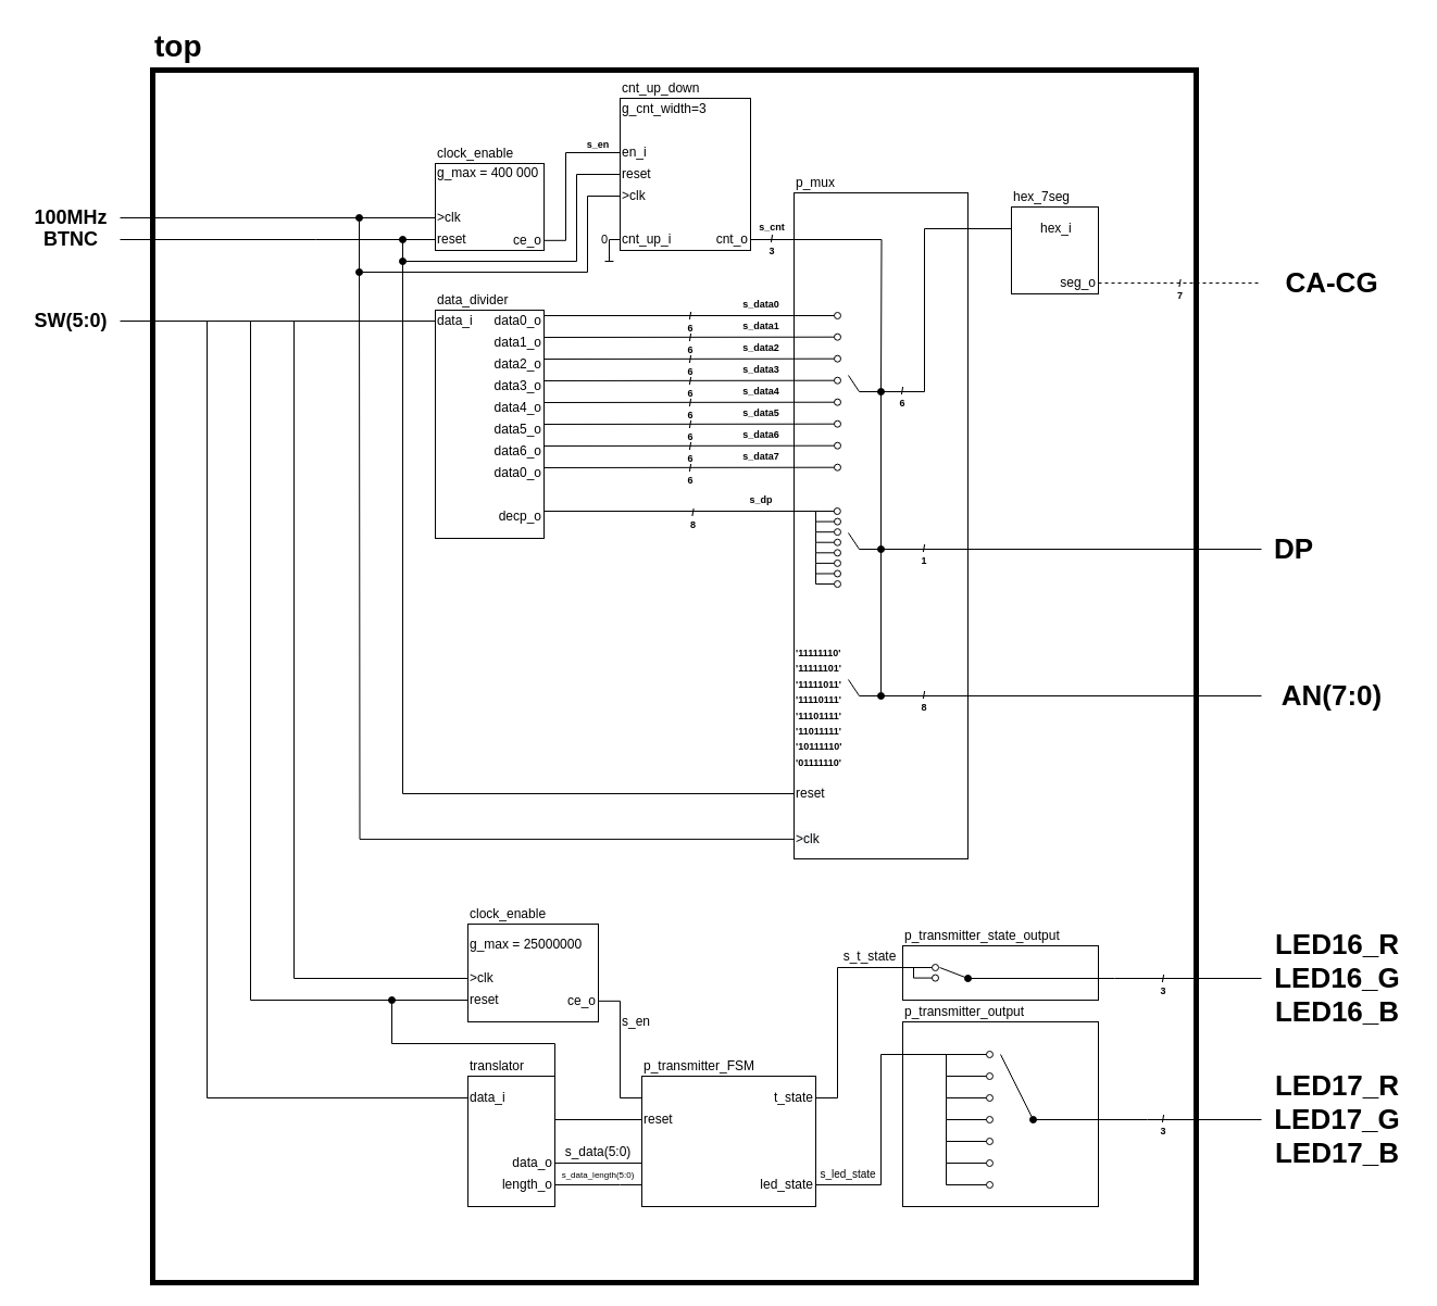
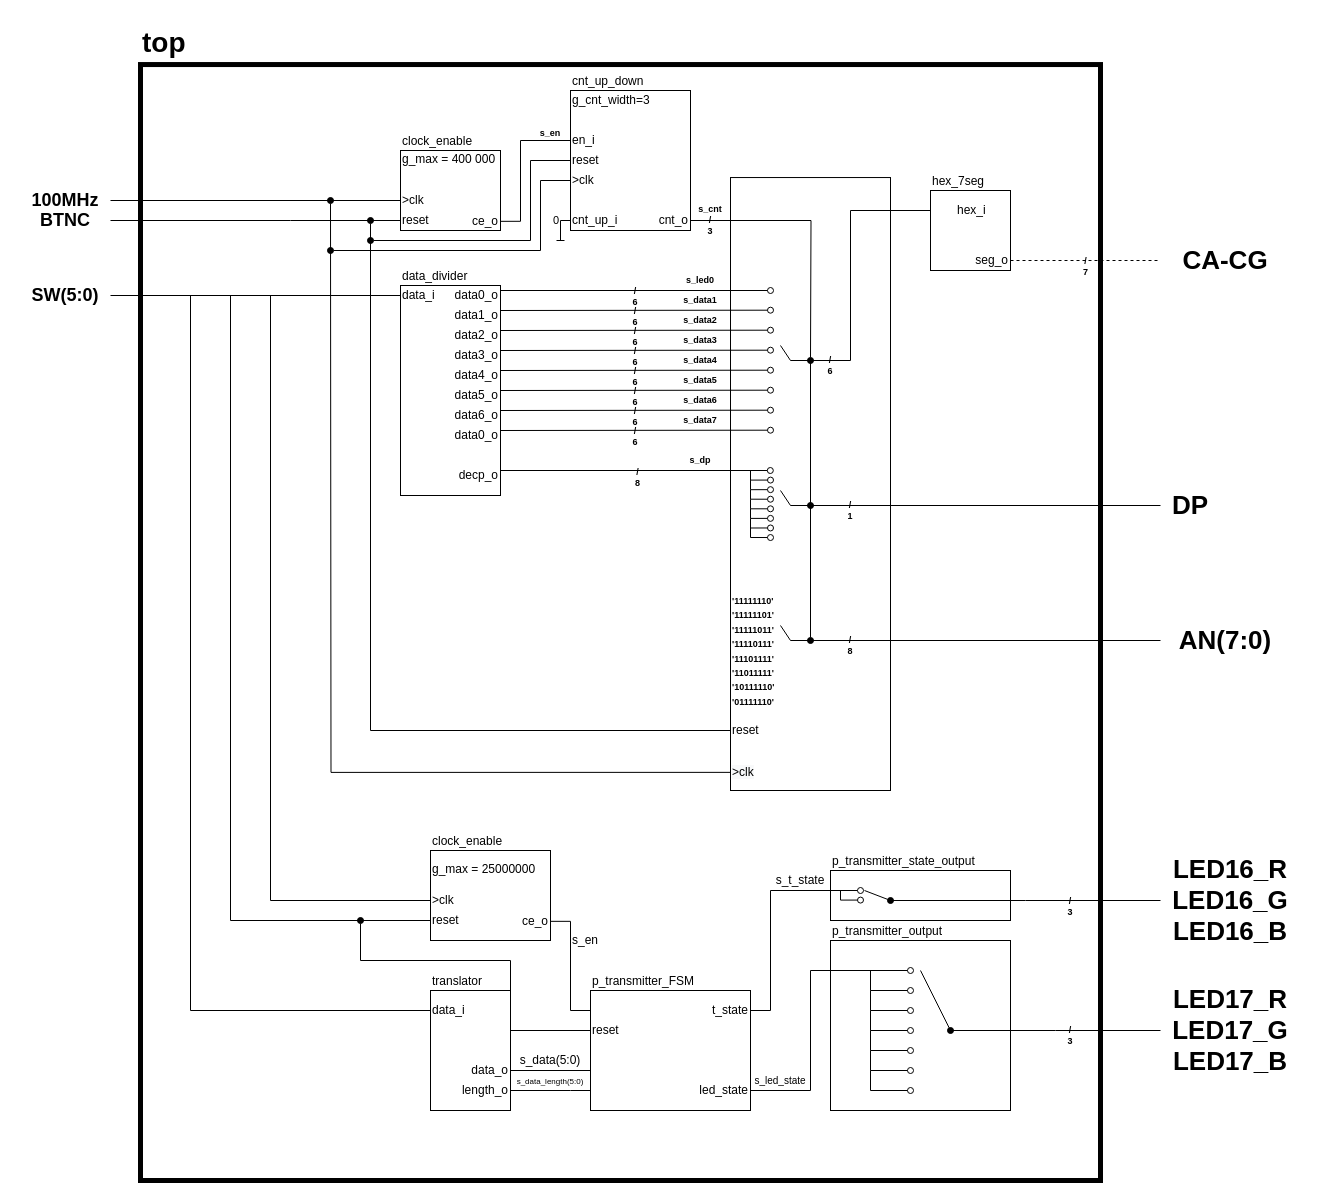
- <mxCell id="9" value="p_mux" style="text;html=1;strokeColor=none;fillColor=none;align=left;verticalAlign=bottom;whiteSpace=wrap;rounded=0;" parent="7" vertex="1"><mxGeometry y="23.637" width="160" height="43.404" as="geometry" /></mxCell>
- <mxCell id="40" value="&lt;b&gt;s_data0&lt;/b&gt;" style="text;html=1;strokeColor=none;fillColor=none;align=center;verticalAlign=middle;whiteSpace=wrap;rounded=0;fontSize=9;" parent="1" vertex="1"><mxGeometry x="670" y="270" width="60" height="20" as="geometry" /></mxCell>
+ <mxCell id="40" value="&lt;b&gt;s_led0&lt;/b&gt;" style="text;html=1;strokeColor=none;fillColor=none;align=center;verticalAlign=middle;whiteSpace=wrap;rounded=0;fontSize=9;" parent="1" vertex="1"><mxGeometry x="670" y="270" width="60" height="20" as="geometry" /></mxCell>
